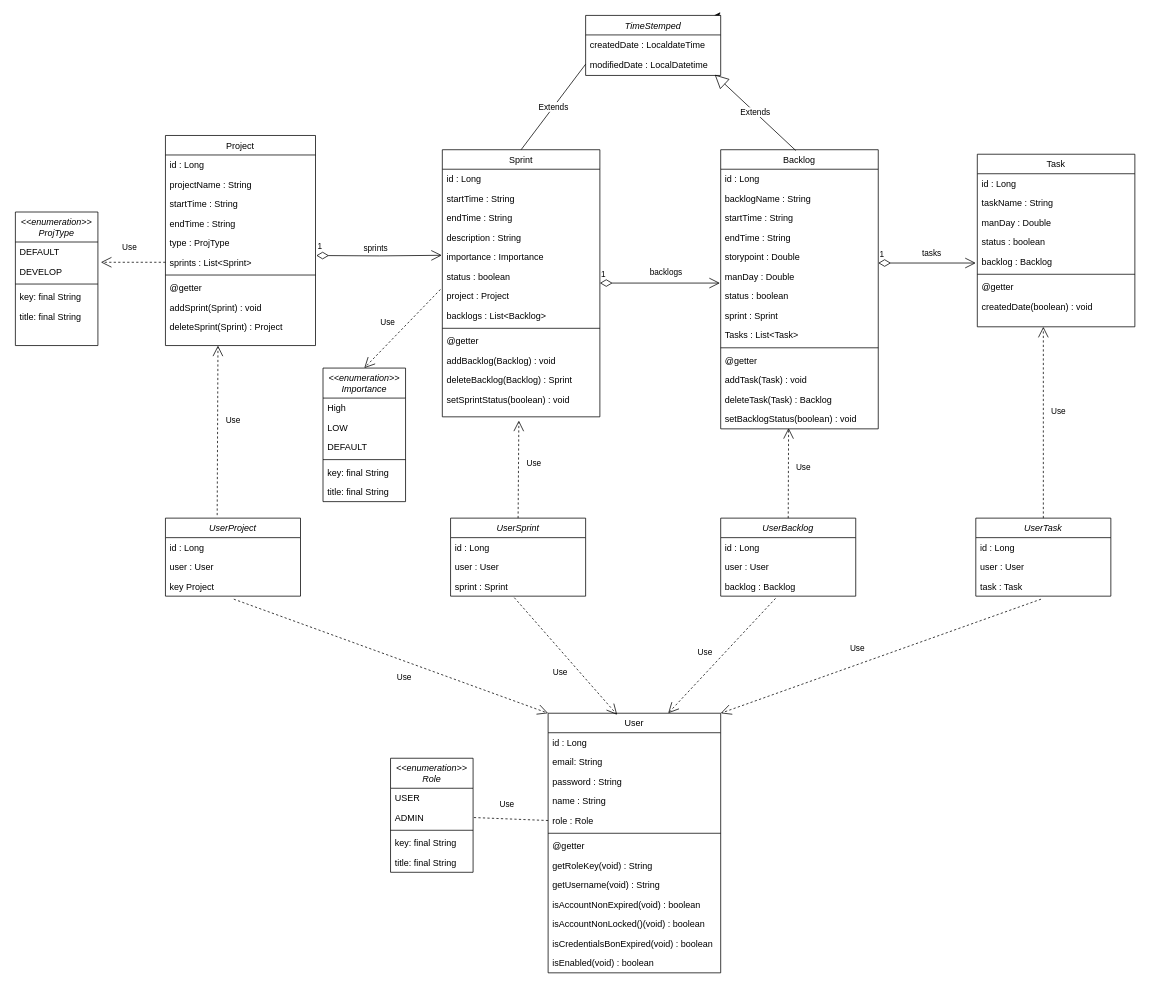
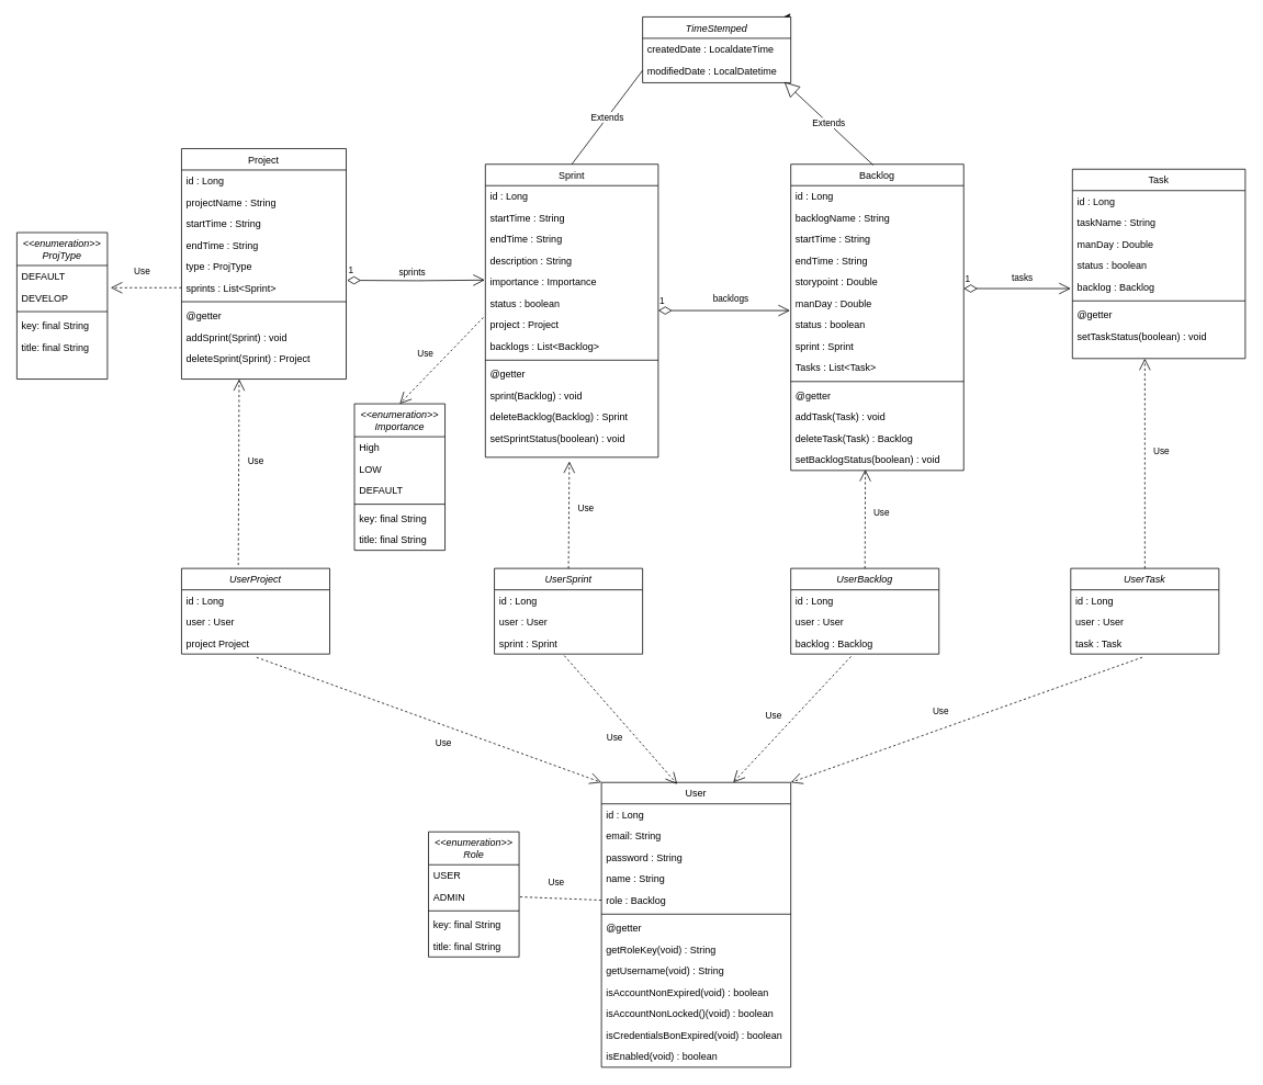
- <mxCell id="84" value="createdDate(boolean) : void" style="text;align=left;verticalAlign=top;spacingLeft=4;spacingRight=4;overflow=hidden;rotatable=0;points=[[0,0.5],[1,0.5]];portConstraint=eastwest;" parent="76" vertex="1"><mxGeometry y="190" width="210" height="26" as="geometry" /></mxCell>
+ <mxCell id="84" value="setTaskStatus(boolean) : void" style="text;align=left;verticalAlign=top;spacingLeft=4;spacingRight=4;overflow=hidden;rotatable=0;points=[[0,0.5],[1,0.5]];portConstraint=eastwest;" parent="76" vertex="1"><mxGeometry y="190" width="210" height="26" as="geometry" /></mxCell>
- <mxCell id="28" value="addBacklog(Backlog) : void" style="text;align=left;verticalAlign=top;spacingLeft=4;spacingRight=4;overflow=hidden;rotatable=0;points=[[0,0.5],[1,0.5]];portConstraint=eastwest;" parent="17" vertex="1"><mxGeometry y="268" width="210" height="26" as="geometry" /></mxCell>
+ <mxCell id="28" value="sprint(Backlog) : void" style="text;align=left;verticalAlign=top;spacingLeft=4;spacingRight=4;overflow=hidden;rotatable=0;points=[[0,0.5],[1,0.5]];portConstraint=eastwest;" parent="17" vertex="1"><mxGeometry y="268" width="210" height="26" as="geometry" /></mxCell>
- <mxCell id="67" value="key Project" style="text;align=left;verticalAlign=top;spacingLeft=4;spacingRight=4;overflow=hidden;rotatable=0;points=[[0,0.5],[1,0.5]];portConstraint=eastwest;rounded=0;shadow=0;html=0;" vertex="1" parent="64"><mxGeometry y="78" width="180" height="26" as="geometry" /></mxCell>
+ <mxCell id="67" value="project Project" style="text;align=left;verticalAlign=top;spacingLeft=4;spacingRight=4;overflow=hidden;rotatable=0;points=[[0,0.5],[1,0.5]];portConstraint=eastwest;rounded=0;shadow=0;html=0;" vertex="1" parent="64"><mxGeometry y="78" width="180" height="26" as="geometry" /></mxCell>
- <mxCell id="51" value="role : Role" style="text;align=left;verticalAlign=top;spacingLeft=4;spacingRight=4;overflow=hidden;rotatable=0;points=[[0,0.5],[1,0.5]];portConstraint=eastwest;" vertex="1" parent="46"><mxGeometry y="130" width="230" height="26" as="geometry" /></mxCell>
+ <mxCell id="51" value="role : Backlog" style="text;align=left;verticalAlign=top;spacingLeft=4;spacingRight=4;overflow=hidden;rotatable=0;points=[[0,0.5],[1,0.5]];portConstraint=eastwest;" vertex="1" parent="46"><mxGeometry y="130" width="230" height="26" as="geometry" /></mxCell>
